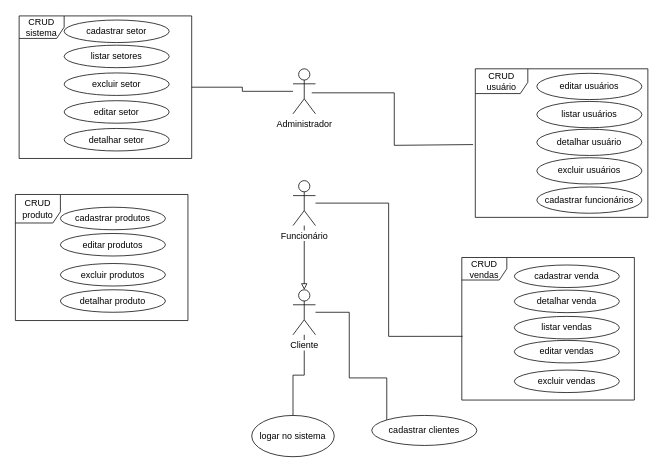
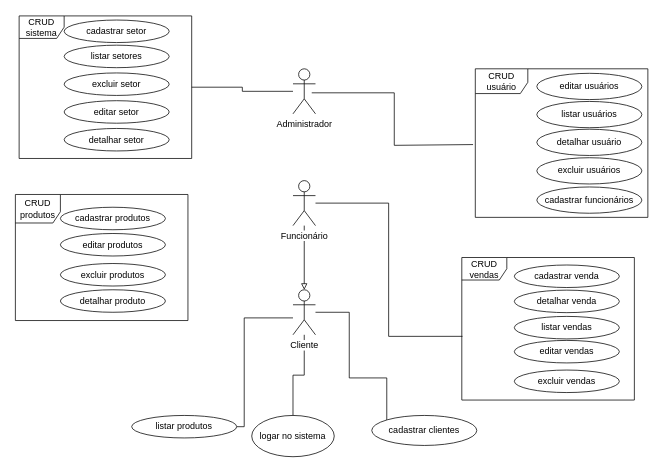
- <mxCell id="36" value="CRUD produto" style="shape=umlFrame;whiteSpace=wrap;html=1;width=60;height=38;" parent="1" vertex="1"><mxGeometry x="20" y="258.5" width="230" height="168" as="geometry" /></mxCell>
+ <mxCell id="36" value="CRUD produtos" style="shape=umlFrame;whiteSpace=wrap;html=1;width=60;height=38;" parent="1" vertex="1"><mxGeometry x="20" y="258.5" width="230" height="168" as="geometry" /></mxCell>
+ <mxCell id="6" style="edgeStyle=orthogonalEdgeStyle;rounded=0;orthogonalLoop=1;jettySize=auto;html=1;endArrow=none;endFill=0;" parent="1" source="8" target="14" edge="1"><mxGeometry relative="1" as="geometry"><Array as="points"><mxPoint x="325" y="423" /><mxPoint x="325" y="568" /></Array></mxGeometry></mxCell>
+ <mxCell id="14" value="listar produtos" style="ellipse;whiteSpace=wrap;html=1;" parent="1" vertex="1"><mxGeometry x="175" y="553" width="140" height="30" as="geometry" /></mxCell>
